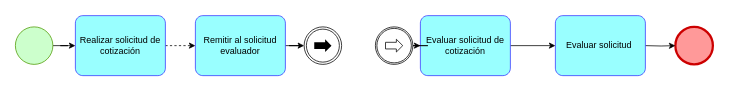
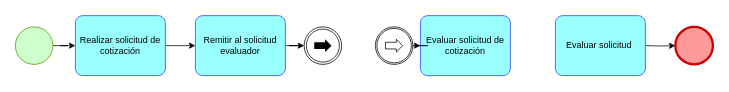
- <mxCell id="2" style="edgeStyle=orthogonalEdgeStyle;rounded=0;orthogonalLoop=1;jettySize=auto;html=1;dashed=1;" edge="1" parent="1" source="3" target="10"><mxGeometry relative="1" as="geometry" /></mxCell>
+ <mxCell id="2" style="edgeStyle=orthogonalEdgeStyle;rounded=0;orthogonalLoop=1;jettySize=auto;html=1;" edge="1" parent="1" source="3" target="10"><mxGeometry relative="1" as="geometry" /></mxCell>
- <mxCell id="12" style="edgeStyle=orthogonalEdgeStyle;rounded=0;orthogonalLoop=1;jettySize=auto;html=1;" edge="1" parent="1" source="13" target="8"><mxGeometry relative="1" as="geometry" /></mxCell>
